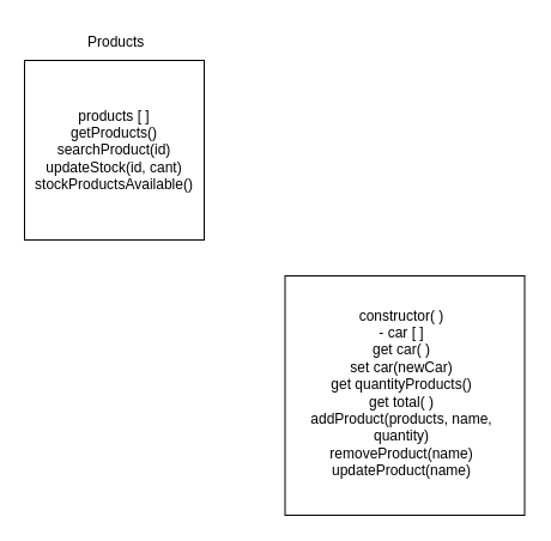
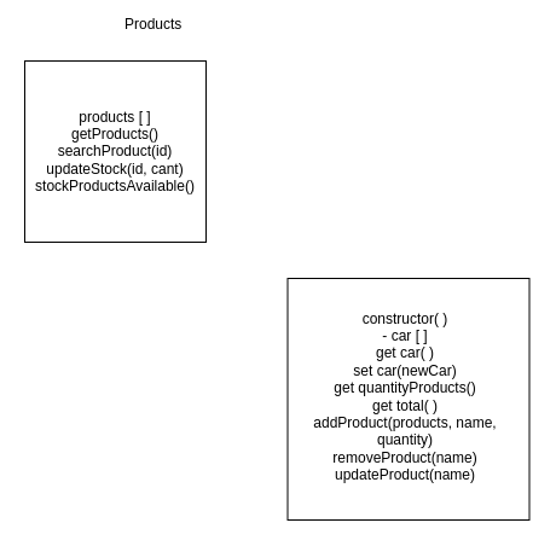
- <mxCell id="3" value="&amp;nbsp;Products" style="text;html=1;align=center;verticalAlign=middle;whiteSpace=wrap;rounded=0;" vertex="1" parent="1"><mxGeometry x="65" y="20" width="60" height="30" as="geometry" /></mxCell>
+ <mxCell id="3" value="&amp;nbsp;Products" style="text;html=1;align=center;verticalAlign=middle;whiteSpace=wrap;rounded=0;" vertex="1" parent="1"><mxGeometry x="95" y="5" width="60" height="30" as="geometry" /></mxCell>
